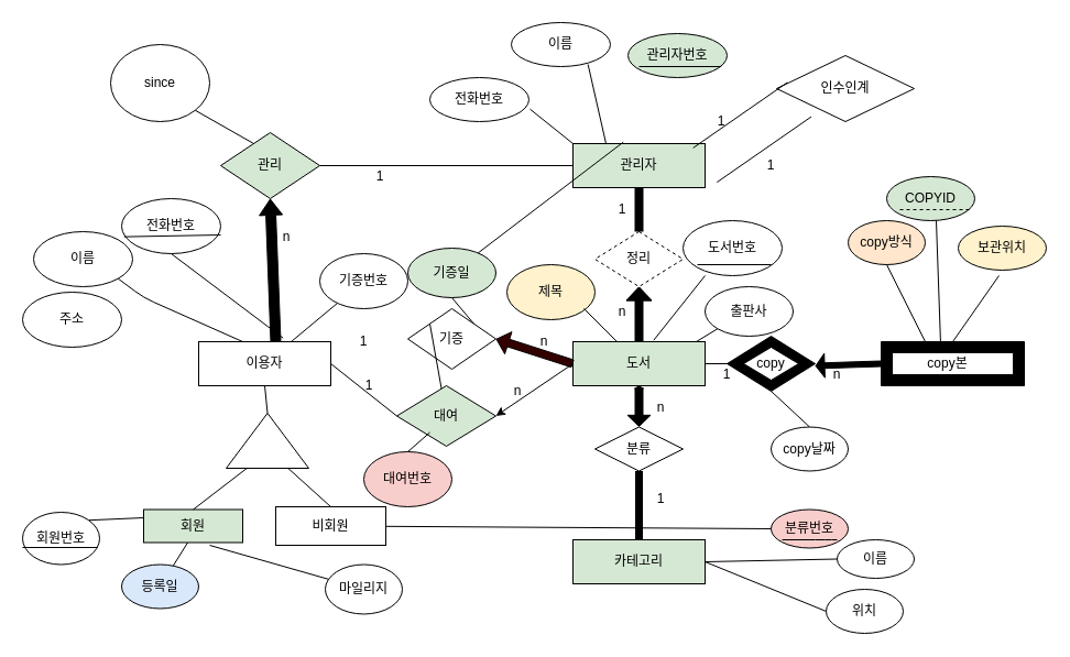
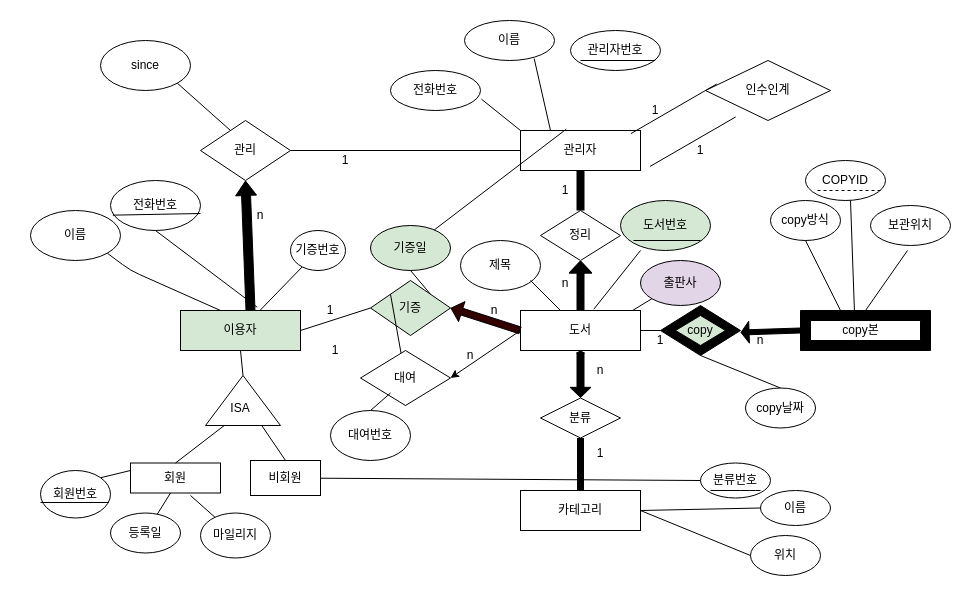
- <mxCell id="46" value="관리자번호" style="ellipse;whiteSpace=wrap;html=1;fillColor=#d5e8d4;" parent="1" vertex="1"><mxGeometry x="570" y="30" width="90" height="40" as="geometry" /></mxCell>
+ <mxCell id="46" value="관리자번호" style="ellipse;whiteSpace=wrap;html=1;" parent="1" vertex="1"><mxGeometry x="570" y="30" width="90" height="40" as="geometry" /></mxCell>
- <mxCell id="98" value="since" style="ellipse;whiteSpace=wrap;html=1;" parent="1" vertex="1"><mxGeometry x="100" y="40" width="90" height="70" as="geometry" /></mxCell>
+ <mxCell id="98" value="since" style="ellipse;whiteSpace=wrap;html=1;" parent="1" vertex="1"><mxGeometry x="100" y="40" width="90" height="50" as="geometry" /></mxCell>
- <mxCell id="52" value="인수인계" style="rhombus;whiteSpace=wrap;html=1;" parent="1" vertex="1"><mxGeometry x="705" y="50" width="125" height="60" as="geometry" /></mxCell>
+ <mxCell id="52" value="인수인계" style="rhombus;whiteSpace=wrap;html=1;" parent="1" vertex="1"><mxGeometry x="705" y="60" width="125" height="60" as="geometry" /></mxCell>
- <mxCell id="79" value="관리" style="rhombus;whiteSpace=wrap;html=1;fillColor=#d5e8d4;" parent="1" vertex="1"><mxGeometry x="200" y="120" width="90" height="60" as="geometry" /></mxCell>
+ <mxCell id="79" value="관리" style="rhombus;whiteSpace=wrap;html=1;" parent="1" vertex="1"><mxGeometry x="200" y="120" width="90" height="60" as="geometry" /></mxCell>
- <mxCell id="4" value="관리자" style="rounded=0;whiteSpace=wrap;html=1;fillColor=#d5e8d4;" parent="1" vertex="1"><mxGeometry x="520" y="130" width="120" height="40" as="geometry" /></mxCell>
+ <mxCell id="4" value="관리자" style="rounded=0;whiteSpace=wrap;html=1;" parent="1" vertex="1"><mxGeometry x="520" y="130" width="120" height="40" as="geometry" /></mxCell>
- <mxCell id="29" value="COPYID" style="ellipse;whiteSpace=wrap;html=1;fillColor=#d5e8d4;" parent="1" vertex="1"><mxGeometry x="805" y="160" width="80" height="40" as="geometry" /></mxCell>
+ <mxCell id="29" value="COPYID" style="ellipse;whiteSpace=wrap;html=1;" parent="1" vertex="1"><mxGeometry x="805" y="160" width="80" height="40" as="geometry" /></mxCell>
- <mxCell id="27" value="copy방식" style="ellipse;whiteSpace=wrap;html=1;fillColor=#ffe6cc;" parent="1" vertex="1"><mxGeometry x="770" y="200" width="70" height="40" as="geometry" /></mxCell>
+ <mxCell id="27" value="copy방식" style="ellipse;whiteSpace=wrap;html=1;" parent="1" vertex="1"><mxGeometry x="770" y="200" width="70" height="40" as="geometry" /></mxCell>
- <mxCell id="65" value="도서번호" style="ellipse;whiteSpace=wrap;html=1;" parent="1" vertex="1"><mxGeometry x="620" y="200" width="90" height="50" as="geometry" /></mxCell>
+ <mxCell id="65" value="도서번호" style="ellipse;whiteSpace=wrap;html=1;fillColor=#d5e8d4;" parent="1" vertex="1"><mxGeometry x="620" y="200" width="90" height="50" as="geometry" /></mxCell>
- <mxCell id="100" value="보관위치" style="ellipse;whiteSpace=wrap;html=1;fillColor=#fff2cc;" parent="1" vertex="1"><mxGeometry x="870" y="205" width="80" height="40" as="geometry" /></mxCell>
+ <mxCell id="100" value="보관위치" style="ellipse;whiteSpace=wrap;html=1;" parent="1" vertex="1"><mxGeometry x="870" y="205" width="80" height="40" as="geometry" /></mxCell>
- <mxCell id="17" value="정리" style="rhombus;whiteSpace=wrap;html=1;dashed=1;" parent="1" vertex="1"><mxGeometry x="540" y="210" width="80" height="50" as="geometry" /></mxCell>
+ <mxCell id="17" value="정리" style="rhombus;whiteSpace=wrap;html=1;" parent="1" vertex="1"><mxGeometry x="540" y="210" width="80" height="50" as="geometry" /></mxCell>
- <mxCell id="72" value="기증번호" style="ellipse;whiteSpace=wrap;html=1;" parent="1" vertex="1"><mxGeometry x="290" y="230" width="80" height="50" as="geometry" /></mxCell>
+ <mxCell id="72" value="기증번호" style="ellipse;whiteSpace=wrap;html=1;" parent="1" vertex="1"><mxGeometry x="290" y="230" width="55" height="40" as="geometry" /></mxCell>
- <mxCell id="63" value="제목" style="ellipse;whiteSpace=wrap;html=1;fillColor=#fff2cc;" parent="1" vertex="1"><mxGeometry x="460" y="240" width="80" height="50" as="geometry" /></mxCell>
+ <mxCell id="63" value="제목" style="ellipse;whiteSpace=wrap;html=1;" parent="1" vertex="1"><mxGeometry x="460" y="240" width="80" height="50" as="geometry" /></mxCell>
- <mxCell id="64" value="출판사" style="ellipse;whiteSpace=wrap;html=1;" parent="1" vertex="1"><mxGeometry x="640" y="260" width="80" height="45" as="geometry" /></mxCell>
+ <mxCell id="64" value="출판사" style="ellipse;whiteSpace=wrap;html=1;fillColor=#e1d5e7;" parent="1" vertex="1"><mxGeometry x="640" y="260" width="80" height="45" as="geometry" /></mxCell>
- <mxCell id="53" value="주소" style="ellipse;whiteSpace=wrap;html=1;" parent="1" vertex="1"><mxGeometry x="20" y="265" width="90" height="50" as="geometry" /></mxCell>
- <mxCell id="41" value="기증" style="rhombus;whiteSpace=wrap;html=1;" parent="1" vertex="1"><mxGeometry x="370" y="280" width="80" height="55" as="geometry" /></mxCell>
+ <mxCell id="41" value="기증" style="rhombus;whiteSpace=wrap;html=1;fillColor=#d5e8d4;" parent="1" vertex="1"><mxGeometry x="370" y="280" width="80" height="55" as="geometry" /></mxCell>
+ <mxCell id="43" value="" style="endArrow=none;html=1;entryX=1;entryY=0.5;entryDx=0;entryDy=0;exitX=0;exitY=0.5;exitDx=0;exitDy=0;" parent="1" source="41" target="3" edge="1"><mxGeometry width="50" height="50" relative="1" as="geometry"><mxPoint x="480" y="340" as="sourcePoint" /><mxPoint x="530" y="290" as="targetPoint" /><Array as="points" /></mxGeometry></mxCell>
- <mxCell id="3" value="이용자" style="rounded=0;whiteSpace=wrap;html=1;" parent="1" vertex="1"><mxGeometry x="180" y="310" width="120" height="40" as="geometry" /></mxCell>
+ <mxCell id="3" value="이용자" style="rounded=0;whiteSpace=wrap;html=1;fillColor=#d5e8d4;" parent="1" vertex="1"><mxGeometry x="180" y="310" width="120" height="40" as="geometry" /></mxCell>
- <mxCell id="2" value="도서" style="rounded=0;whiteSpace=wrap;html=1;fillColor=#d5e8d4;" parent="1" vertex="1"><mxGeometry x="520" y="310" width="120" height="40" as="geometry" /></mxCell>
+ <mxCell id="2" value="도서" style="rounded=0;whiteSpace=wrap;html=1;" parent="1" vertex="1"><mxGeometry x="520" y="310" width="120" height="40" as="geometry" /></mxCell>
- <mxCell id="20" value="copy" style="rhombus;whiteSpace=wrap;html=1;" parent="1" vertex="1"><mxGeometry x="675" y="315" width="50" height="30" as="geometry" /></mxCell>
+ <mxCell id="20" value="copy" style="rhombus;whiteSpace=wrap;html=1;fillColor=#d5e8d4;" parent="1" vertex="1"><mxGeometry x="675" y="315" width="50" height="30" as="geometry" /></mxCell>
- <mxCell id="44" value="" style="endArrow=none;html=1;entryX=0;entryY=0.5;entryDx=0;entryDy=0;exitX=1;exitY=0.5;exitDx=0;exitDy=0;" parent="1" source="3" target="40" edge="1"><mxGeometry width="50" height="50" relative="1" as="geometry"><mxPoint x="520" y="330" as="sourcePoint" /><mxPoint x="530" y="290" as="targetPoint" /></mxGeometry></mxCell>
- <mxCell id="40" value="대여" style="rhombus;whiteSpace=wrap;html=1;fillColor=#d5e8d4;" parent="1" vertex="1"><mxGeometry x="360" y="350" width="90" height="55" as="geometry" /></mxCell>
+ <mxCell id="40" value="대여" style="rhombus;whiteSpace=wrap;html=1;" parent="1" vertex="1"><mxGeometry x="360" y="350" width="90" height="55" as="geometry" /></mxCell>
+ <mxCell id="59" value="ISA" style="text;html=1;strokeColor=none;fillColor=none;align=center;verticalAlign=middle;whiteSpace=wrap;rounded=0;" parent="1" vertex="1"><mxGeometry x="220" y="397.5" width="40" height="20" as="geometry" /></mxCell>
- <mxCell id="14" value="분류" style="rhombus;whiteSpace=wrap;html=1;" parent="1" vertex="1"><mxGeometry x="540" y="387.5" width="80" height="40" as="geometry" /></mxCell>
+ <mxCell id="14" value="분류" style="rhombus;whiteSpace=wrap;html=1;" parent="1" vertex="1"><mxGeometry x="540" y="397.5" width="80" height="40" as="geometry" /></mxCell>
- <mxCell id="28" value="copy날짜" style="ellipse;whiteSpace=wrap;html=1;" parent="1" vertex="1"><mxGeometry x="700" y="387.5" width="70" height="40" as="geometry" /></mxCell>
+ <mxCell id="28" value="copy날짜" style="ellipse;whiteSpace=wrap;html=1;" parent="1" vertex="1"><mxGeometry x="745" y="387.5" width="70" height="40" as="geometry" /></mxCell>
- <mxCell id="70" value="대여번호" style="ellipse;whiteSpace=wrap;html=1;fillColor=#f8cecc;" parent="1" vertex="1"><mxGeometry x="330" y="410" width="80" height="50" as="geometry" /></mxCell>
+ <mxCell id="70" value="대여번호" style="ellipse;whiteSpace=wrap;html=1;" parent="1" vertex="1"><mxGeometry x="330" y="410" width="80" height="50" as="geometry" /></mxCell>
- <mxCell id="7" value="회원" style="rounded=0;whiteSpace=wrap;html=1;fillColor=#d5e8d4;" parent="1" vertex="1"><mxGeometry x="130" y="462.5" width="90" height="30" as="geometry" /></mxCell>
+ <mxCell id="7" value="회원" style="rounded=0;whiteSpace=wrap;html=1;" parent="1" vertex="1"><mxGeometry x="130" y="462.5" width="90" height="30" as="geometry" /></mxCell>
- <mxCell id="6" value="비회원" style="rounded=0;whiteSpace=wrap;html=1;" parent="1" vertex="1"><mxGeometry x="250" y="460" width="100" height="35" as="geometry" /></mxCell>
+ <mxCell id="6" value="비회원" style="rounded=0;whiteSpace=wrap;html=1;" parent="1" vertex="1"><mxGeometry x="250" y="460" width="70" height="35" as="geometry" /></mxCell>
- <mxCell id="21" value="분류번호" style="ellipse;whiteSpace=wrap;html=1;fillColor=#f8cecc;" parent="1" vertex="1"><mxGeometry x="700" y="462.5" width="70" height="35" as="geometry" /></mxCell>
+ <mxCell id="21" value="분류번호" style="ellipse;whiteSpace=wrap;html=1;" parent="1" vertex="1"><mxGeometry x="700" y="462.5" width="70" height="35" as="geometry" /></mxCell>
- <mxCell id="36" value="회원번호" style="ellipse;whiteSpace=wrap;html=1;" parent="1" vertex="1"><mxGeometry x="20" y="465" width="70" height="47.5" as="geometry" /></mxCell>
+ <mxCell id="36" value="회원번호" style="ellipse;whiteSpace=wrap;html=1;" parent="1" vertex="1"><mxGeometry x="40" y="470" width="70" height="47.5" as="geometry" /></mxCell>
- <mxCell id="5" value="카테고리" style="rounded=0;whiteSpace=wrap;html=1;fillColor=#d5e8d4;" parent="1" vertex="1"><mxGeometry x="520" y="490" width="120" height="40" as="geometry" /></mxCell>
+ <mxCell id="5" value="카테고리" style="rounded=0;whiteSpace=wrap;html=1;" parent="1" vertex="1"><mxGeometry x="520" y="490" width="120" height="40" as="geometry" /></mxCell>
- <mxCell id="34" value="등록일" style="ellipse;whiteSpace=wrap;html=1;fillColor=#dae8fc;" parent="1" vertex="1"><mxGeometry x="110" y="512.5" width="70" height="40" as="geometry" /></mxCell>
+ <mxCell id="34" value="등록일" style="ellipse;whiteSpace=wrap;html=1;" parent="1" vertex="1"><mxGeometry x="110" y="512.5" width="70" height="40" as="geometry" /></mxCell>
- <mxCell id="35" value="마일리지" style="ellipse;whiteSpace=wrap;html=1;" parent="1" vertex="1"><mxGeometry x="295" y="512.5" width="70" height="45" as="geometry" /></mxCell>
+ <mxCell id="35" value="마일리지" style="ellipse;whiteSpace=wrap;html=1;" parent="1" vertex="1"><mxGeometry x="200" y="512.5" width="70" height="45" as="geometry" /></mxCell>
